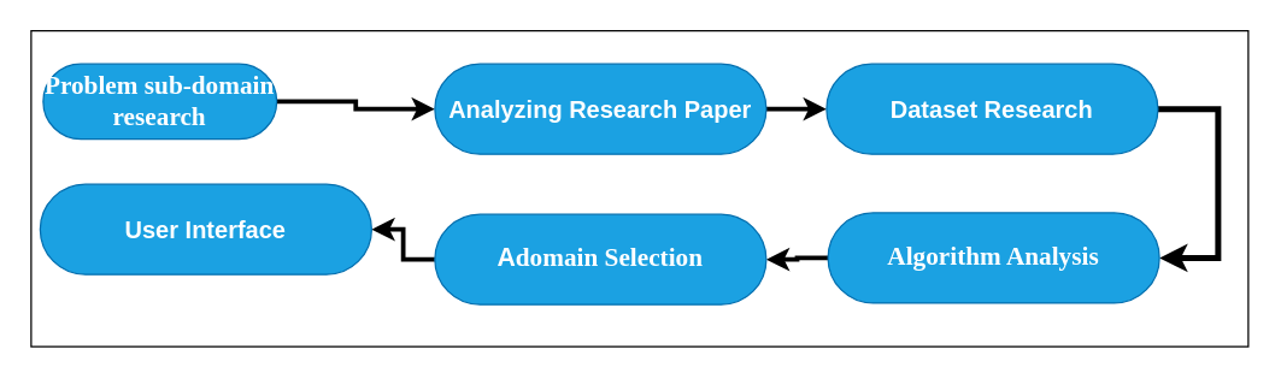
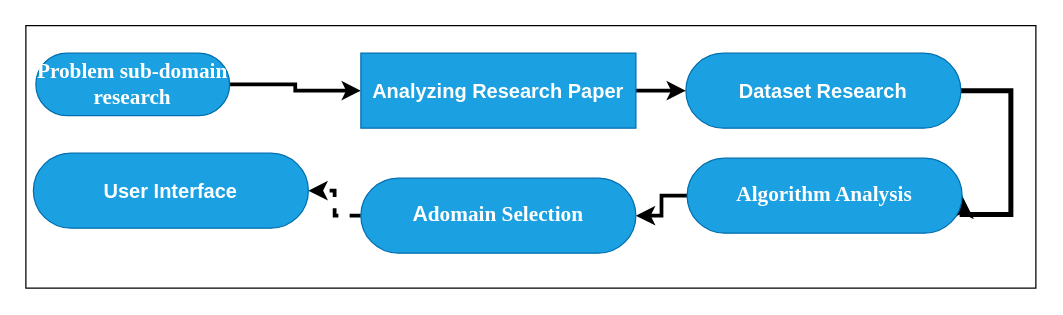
- <mxCell id="5" value="&lt;font style=&quot;font-size: 16px;&quot;&gt;Analyzing Research Paper&lt;/font&gt;" style="rounded=1;whiteSpace=wrap;html=1;fontStyle=1;fontSize=16;align=center;fillColor=#1ba1e2;fontColor=#FFFFFF;strokeColor=#006EAF;arcSize=50;" vertex="1" parent="1"><mxGeometry x="288" y="42" width="220" height="60" as="geometry" /></mxCell>
+ <mxCell id="5" value="&lt;font style=&quot;font-size: 16px;&quot;&gt;Analyzing Research Paper&lt;/font&gt;" style="whiteSpace=wrap;html=1;fontStyle=1;fontSize=16;align=center;fillColor=#1ba1e2;fontColor=#FFFFFF;strokeColor=#006EAF;arcSize=50;rounded=0;" vertex="1" parent="1"><mxGeometry x="288" y="42" width="220" height="60" as="geometry" /></mxCell>
- <mxCell id="10" value="" style="edgeStyle=orthogonalEdgeStyle;rounded=0;orthogonalLoop=1;jettySize=auto;html=1;fontStyle=1;fontSize=16;align=center;strokeWidth=3;" edge="1" parent="1" source="11" target="12"><mxGeometry relative="1" as="geometry" /></mxCell>
+ <mxCell id="10" value="" style="edgeStyle=orthogonalEdgeStyle;rounded=0;orthogonalLoop=1;jettySize=auto;html=1;fontStyle=1;fontSize=16;align=center;strokeWidth=3;dashed=1;" edge="1" parent="1" source="11" target="12"><mxGeometry relative="1" as="geometry" /></mxCell>
- <mxCell id="9" value="&lt;font style=&quot;font-size: 17px;&quot;&gt;&lt;span style=&quot;font-family: Calibri; font-size: 17px;&quot;&gt;Algorithm Analysis&lt;/span&gt;&lt;span style=&quot;font-family: Calibri; font-size: 17px;&quot;&gt;&lt;br style=&quot;font-size: 17px;&quot;&gt;&lt;/span&gt;&lt;/font&gt;" style="rounded=1;whiteSpace=wrap;html=1;fontStyle=1;fontSize=17;align=center;fillColor=#1ba1e2;fontColor=#FFFFFF;strokeColor=#006EAF;arcSize=50;verticalAlign=middle;" vertex="1" parent="1"><mxGeometry x="549" y="141" width="220" height="60" as="geometry" /></mxCell>
+ <mxCell id="9" value="&lt;font style=&quot;font-size: 17px;&quot;&gt;&lt;span style=&quot;font-family: Calibri; font-size: 17px;&quot;&gt;Algorithm Analysis&lt;/span&gt;&lt;span style=&quot;font-family: Calibri; font-size: 17px;&quot;&gt;&lt;br style=&quot;font-size: 17px;&quot;&gt;&lt;/span&gt;&lt;/font&gt;" style="rounded=1;whiteSpace=wrap;html=1;fontStyle=1;fontSize=17;align=center;fillColor=#1ba1e2;fontColor=#FFFFFF;strokeColor=#006EAF;arcSize=50;verticalAlign=middle;" vertex="1" parent="1"><mxGeometry x="549" y="126" width="220" height="60" as="geometry" /></mxCell>
